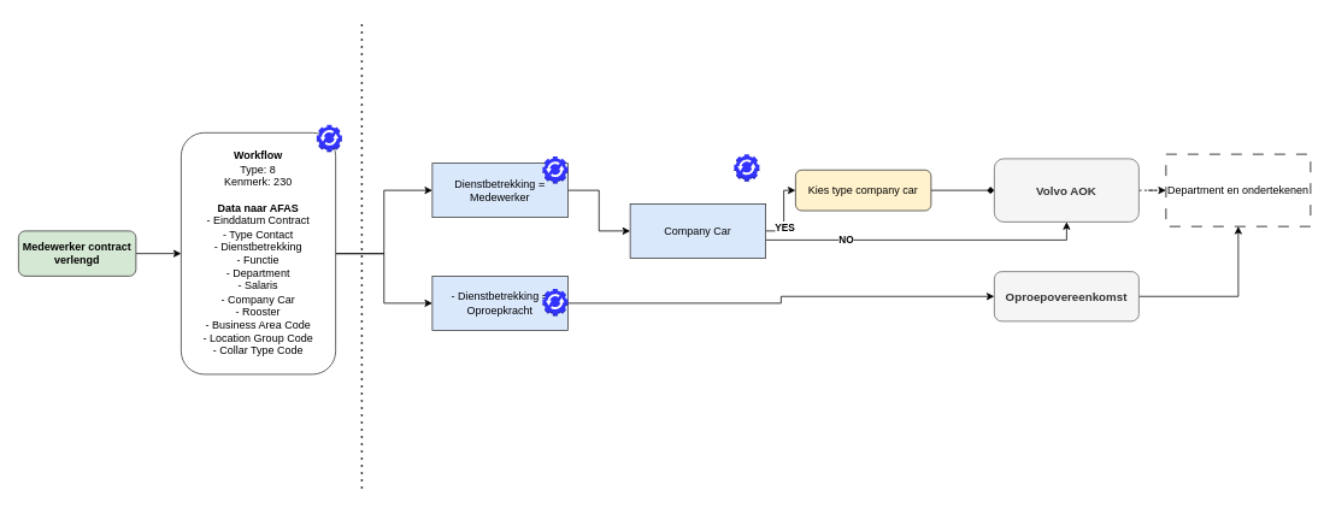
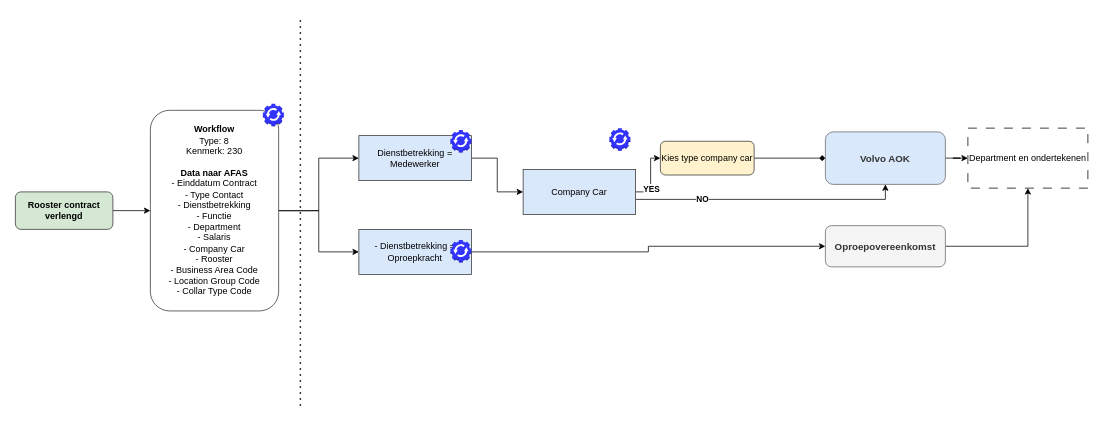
- <mxCell id="19" value="Kies type company car" style="rounded=1;whiteSpace=wrap;html=1;fillColor=#fff2cc;strokeColor=#333333;" parent="1" vertex="1"><mxGeometry x="880" y="187.5" width="150" height="45" as="geometry" /></mxCell>
+ <mxCell id="19" value="Kies type company car" style="rounded=1;whiteSpace=wrap;html=1;fillColor=#fff2cc;strokeColor=#333333;" parent="1" vertex="1"><mxGeometry x="880" y="187.5" width="125" height="45" as="geometry" /></mxCell>
- <mxCell id="12" value="&lt;b style=&quot;font-size: 13px;&quot;&gt;&lt;font style=&quot;font-size: 13px;&quot;&gt;Volvo AOK&lt;/font&gt;&lt;/b&gt;" style="rounded=1;whiteSpace=wrap;html=1;fillColor=#f5f5f5;fontColor=#333333;strokeColor=#666666;" parent="1" vertex="1"><mxGeometry x="1100" y="175" width="160" height="70" as="geometry" /></mxCell>
+ <mxCell id="12" value="&lt;b style=&quot;font-size: 13px;&quot;&gt;&lt;font style=&quot;font-size: 13px;&quot;&gt;Volvo AOK&lt;/font&gt;&lt;/b&gt;" style="rounded=1;whiteSpace=wrap;html=1;fillColor=#dae8fc;fontColor=#333333;strokeColor=#666666;" parent="1" vertex="1"><mxGeometry x="1100" y="175" width="160" height="70" as="geometry" /></mxCell>
- <mxCell id="11" style="edgeStyle=orthogonalEdgeStyle;rounded=0;orthogonalLoop=1;jettySize=auto;html=1;entryX=0;entryY=0.5;entryDx=0;entryDy=0;dashed=1;" parent="1" source="12" target="24" edge="1"><mxGeometry relative="1" as="geometry" /></mxCell>
+ <mxCell id="11" style="edgeStyle=orthogonalEdgeStyle;rounded=0;orthogonalLoop=1;jettySize=auto;html=1;entryX=0;entryY=0.5;entryDx=0;entryDy=0;" parent="1" source="12" target="24" edge="1"><mxGeometry relative="1" as="geometry" /></mxCell>
- <mxCell id="3" value="&lt;div&gt;&lt;b&gt;&lt;br&gt;&lt;/b&gt;&lt;/div&gt;&lt;b&gt;Medewerker contract verlengd&lt;/b&gt;&lt;div&gt;&lt;br&gt;&lt;/div&gt;" style="rounded=1;whiteSpace=wrap;html=1;strokeColor=#333333;fillColor=#d5e8d4;" parent="1" vertex="1"><mxGeometry x="20" y="255" width="130" height="50" as="geometry" /></mxCell>
+ <mxCell id="3" value="&lt;div&gt;&lt;b&gt;&lt;br&gt;&lt;/b&gt;&lt;/div&gt;&lt;b&gt;Rooster contract verlengd&lt;/b&gt;&lt;div&gt;&lt;br&gt;&lt;/div&gt;" style="rounded=1;whiteSpace=wrap;html=1;strokeColor=#333333;fillColor=#d5e8d4;" parent="1" vertex="1"><mxGeometry x="20" y="255" width="130" height="50" as="geometry" /></mxCell>
